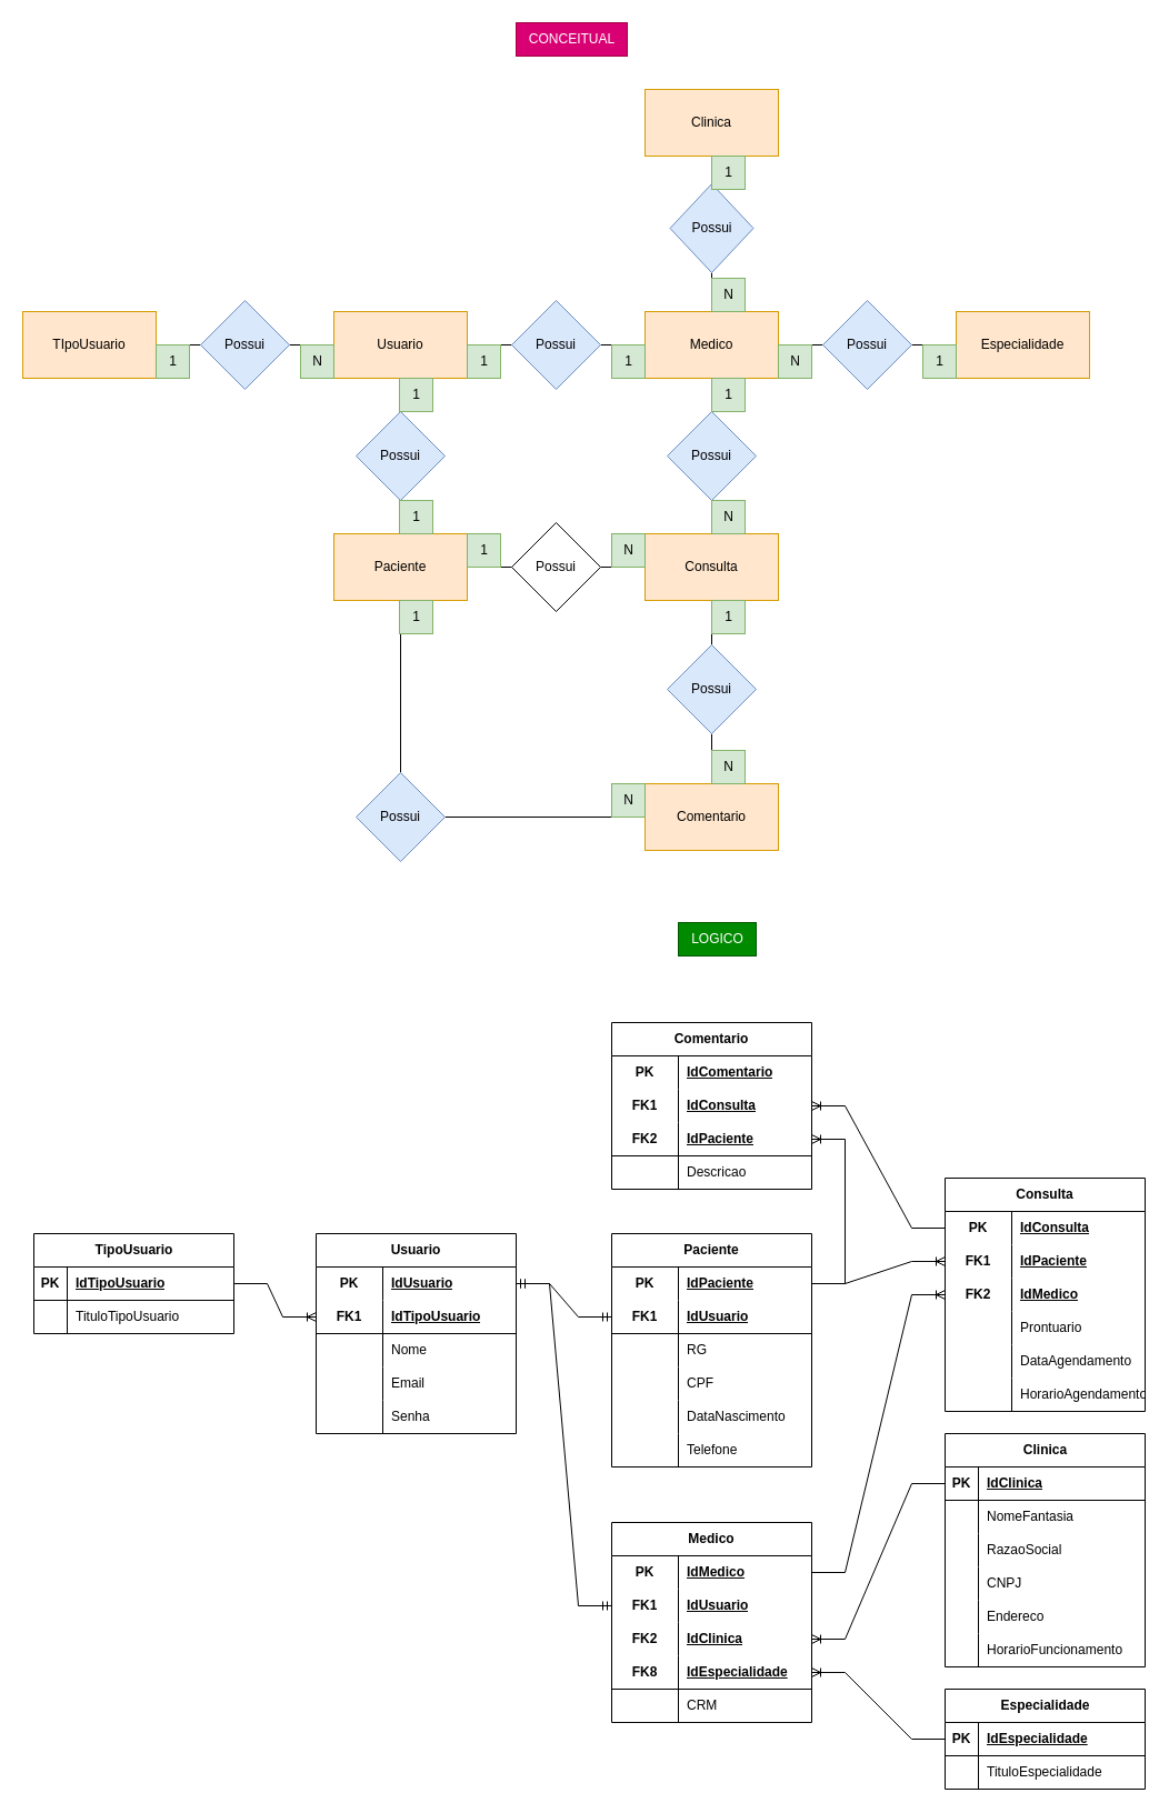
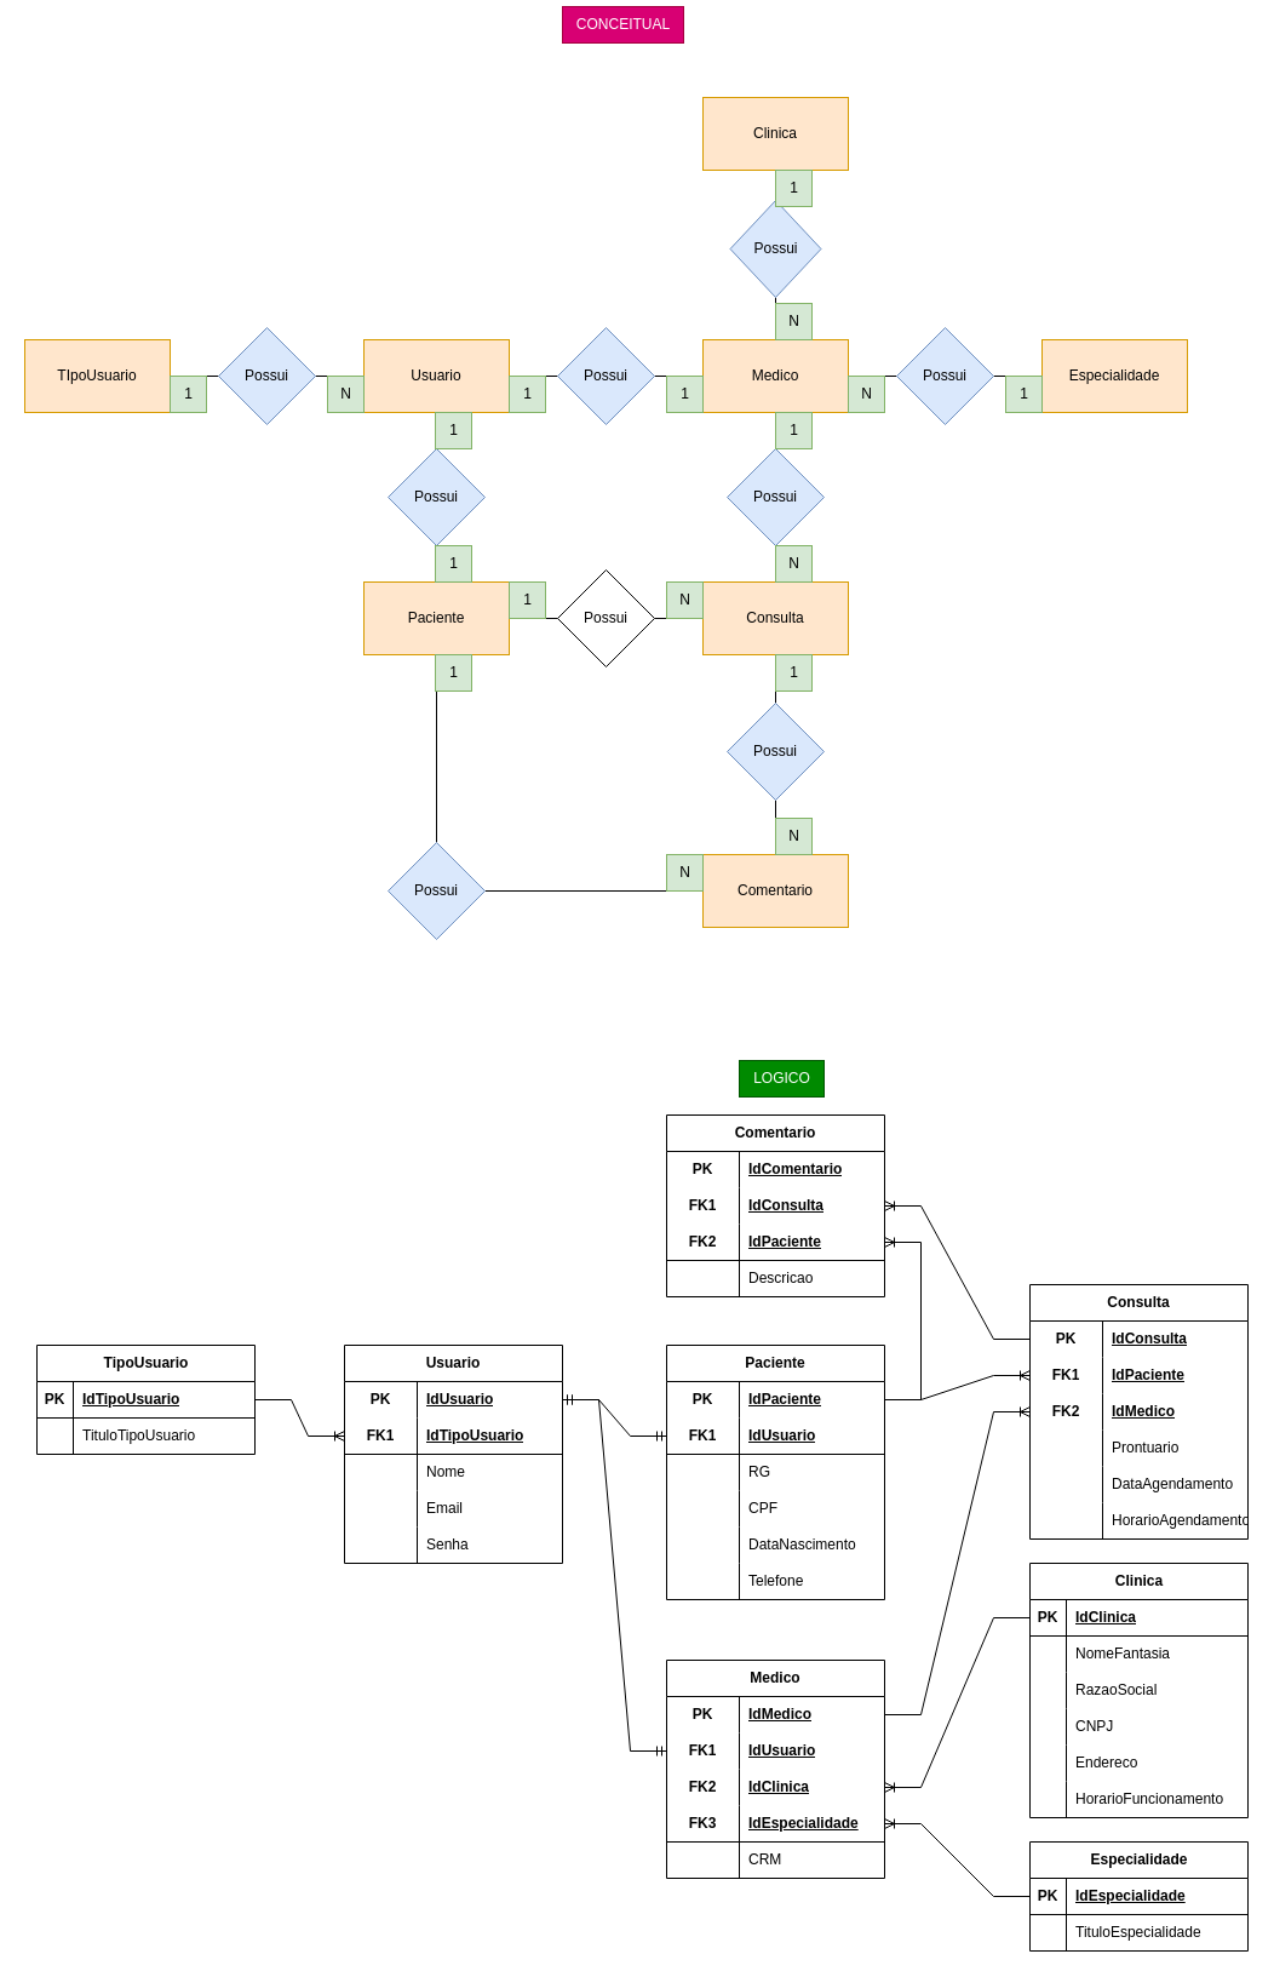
- <mxCell id="37" value="CONCEITUAL" style="text;html=1;align=center;verticalAlign=middle;resizable=0;points=[];autosize=1;strokeColor=#A50040;fillColor=#d80073;fontColor=#ffffff;" parent="1" vertex="1"><mxGeometry x="464" y="20" width="100" height="30" as="geometry" /></mxCell>
+ <mxCell id="37" value="CONCEITUAL" style="text;html=1;align=center;verticalAlign=middle;resizable=0;points=[];autosize=1;strokeColor=#A50040;fillColor=#d80073;fontColor=#ffffff;" parent="1" vertex="1"><mxGeometry x="464" y="5" width="100" height="30" as="geometry" /></mxCell>
- <mxCell id="54" value="LOGICO" style="text;html=1;align=center;verticalAlign=middle;resizable=0;points=[];autosize=1;strokeColor=#005700;fillColor=#008a00;fontColor=#ffffff;" parent="1" vertex="1"><mxGeometry x="610" y="830" width="70" height="30" as="geometry" /></mxCell>
+ <mxCell id="54" value="LOGICO" style="text;html=1;align=center;verticalAlign=middle;resizable=0;points=[];autosize=1;strokeColor=#005700;fillColor=#008a00;fontColor=#ffffff;" parent="1" vertex="1"><mxGeometry x="610" y="875" width="70" height="30" as="geometry" /></mxCell>
- <mxCell id="136" value="FK8" style="shape=partialRectangle;connectable=0;fillColor=none;top=0;left=0;bottom=0;right=0;fontStyle=1;overflow=hidden;html=1;whiteSpace=wrap;" parent="135" vertex="1"><mxGeometry width="60" height="30" as="geometry"><mxRectangle width="60" height="30" as="alternateBounds" /></mxGeometry></mxCell>
+ <mxCell id="136" value="FK3" style="shape=partialRectangle;connectable=0;fillColor=none;top=0;left=0;bottom=0;right=0;fontStyle=1;overflow=hidden;html=1;whiteSpace=wrap;" parent="135" vertex="1"><mxGeometry width="60" height="30" as="geometry"><mxRectangle width="60" height="30" as="alternateBounds" /></mxGeometry></mxCell>
